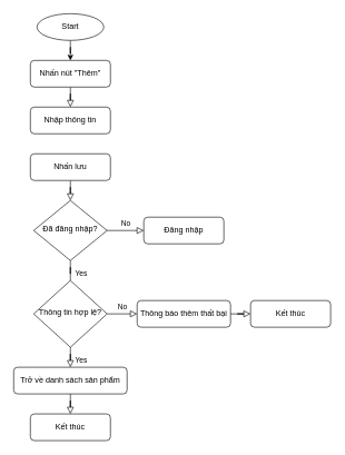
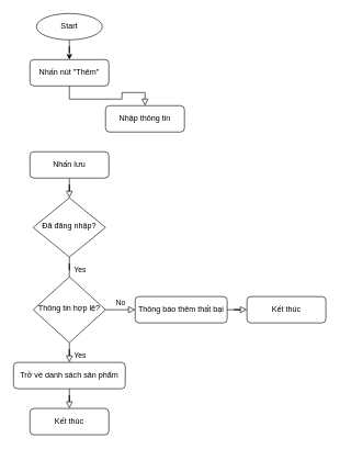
- <mxCell id="10" value="Nhập thông tin" style="rounded=1;whiteSpace=wrap;html=1;fontSize=12;glass=0;strokeWidth=1;shadow=0;" vertex="1" parent="1"><mxGeometry x="45" y="160" width="120" height="40" as="geometry" /></mxCell>
+ <mxCell id="10" value="Nhập thông tin" style="rounded=1;whiteSpace=wrap;html=1;fontSize=12;glass=0;strokeWidth=1;shadow=0;" vertex="1" parent="1"><mxGeometry x="160" y="160" width="120" height="40" as="geometry" /></mxCell>
- <mxCell id="3" value="No" style="edgeStyle=orthogonalEdgeStyle;rounded=0;html=1;jettySize=auto;orthogonalLoop=1;fontSize=11;endArrow=block;endFill=0;endSize=8;strokeWidth=1;shadow=0;labelBackgroundColor=none;" parent="1" source="4" target="5" edge="1"><mxGeometry y="10" relative="1" as="geometry"><mxPoint as="offset" /></mxGeometry></mxCell>
- <mxCell id="5" value="Đăng nhập" style="rounded=1;whiteSpace=wrap;html=1;fontSize=12;glass=0;strokeWidth=1;shadow=0;" parent="1" vertex="1"><mxGeometry x="215" y="325" width="120" height="40" as="geometry" /></mxCell>
